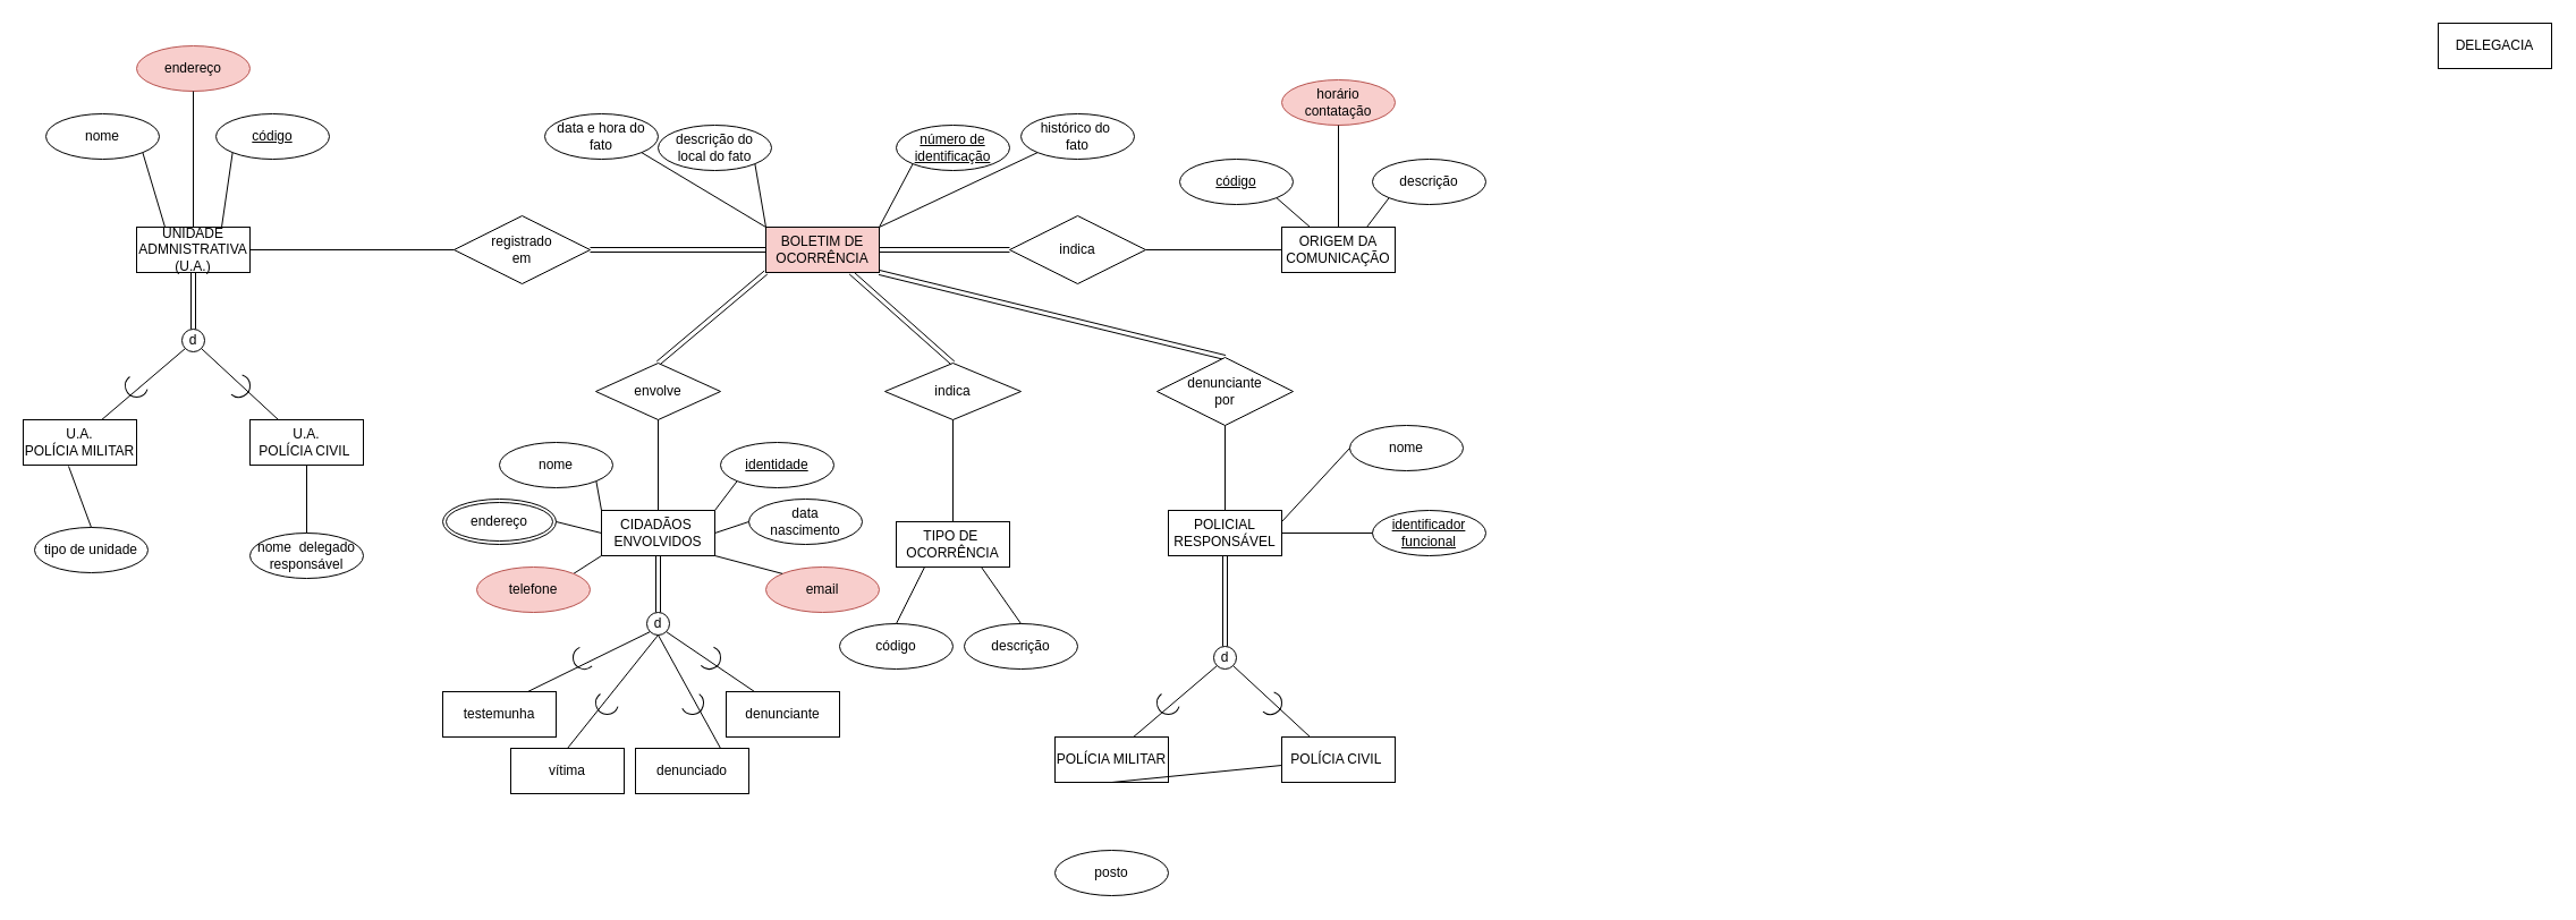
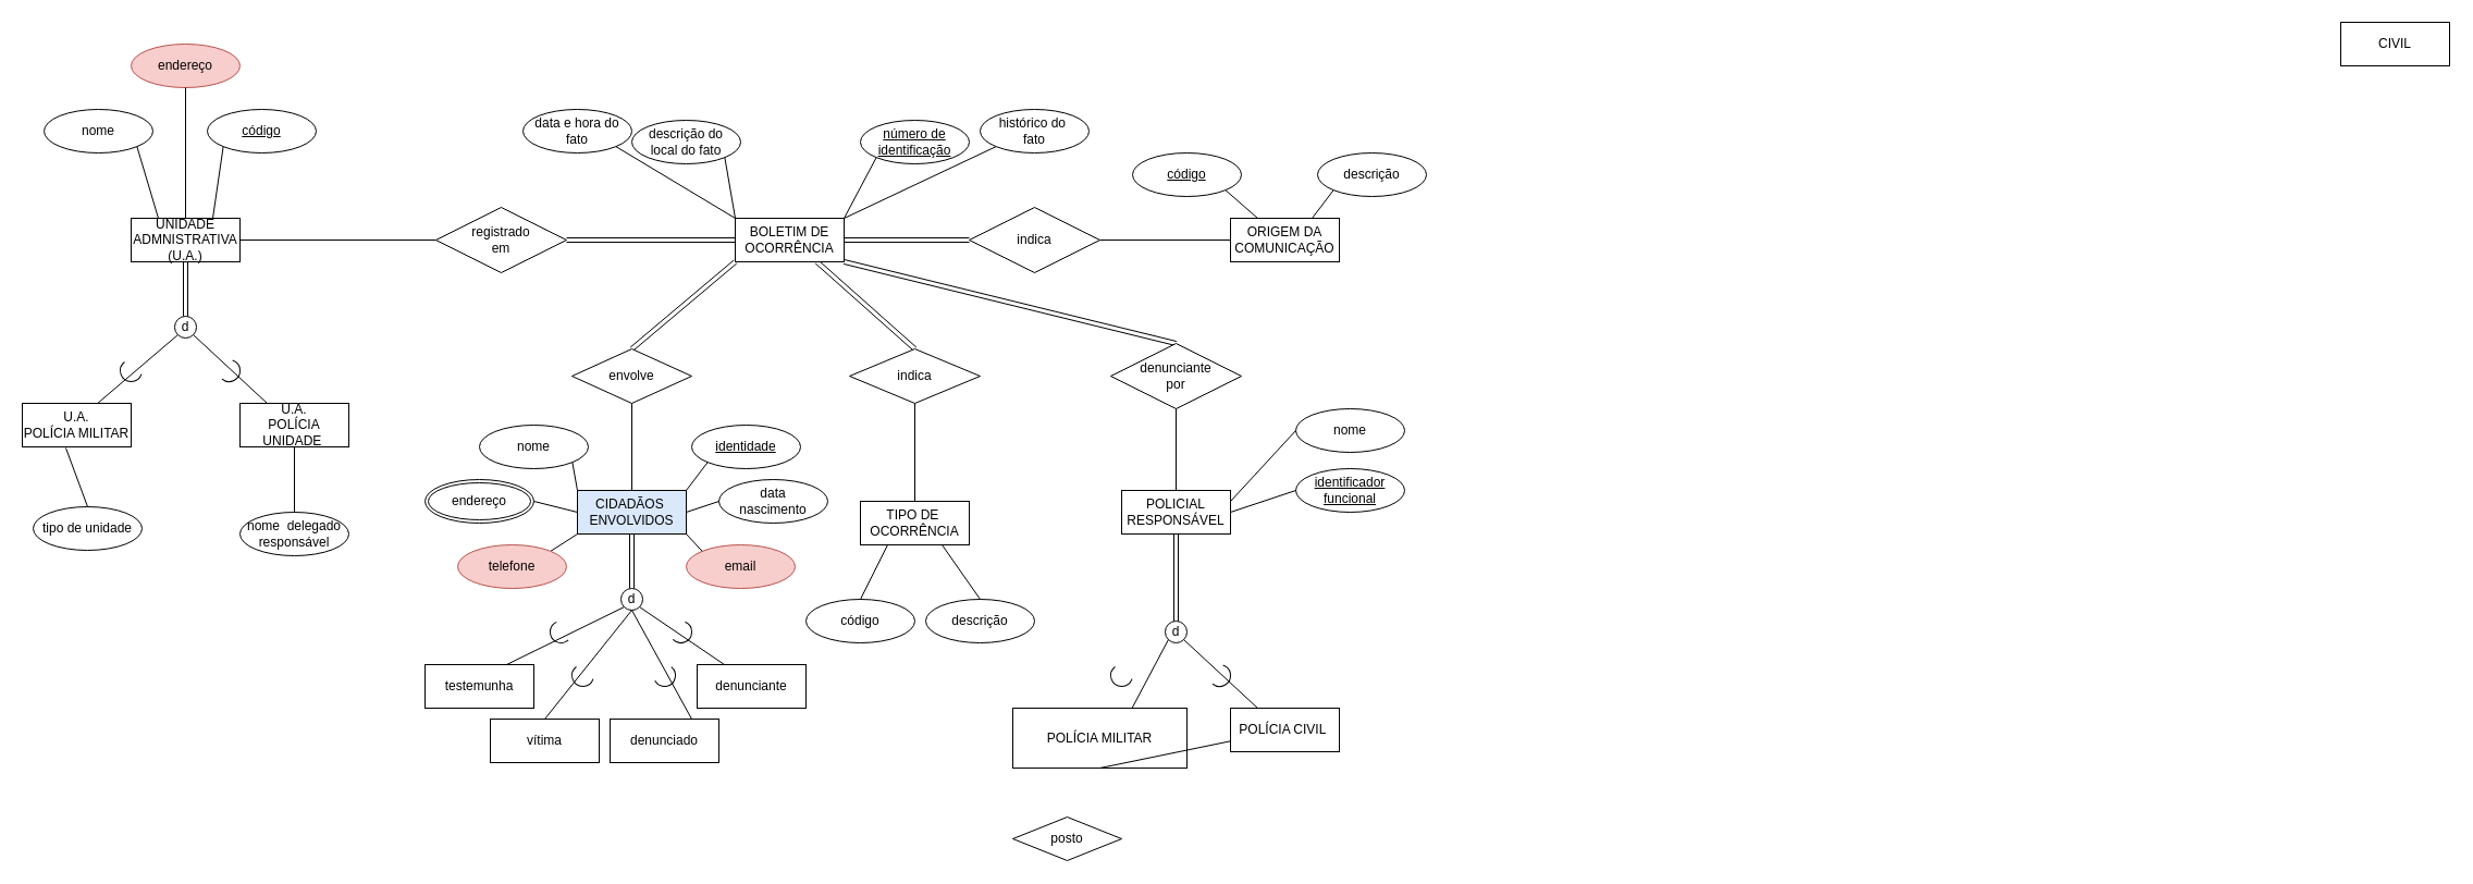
- <mxCell id="11" value="DELEGACIA" style="whiteSpace=wrap;html=1;align=center;" vertex="1" parent="1"><mxGeometry x="2150" y="20" width="100" height="40" as="geometry" /></mxCell>
+ <mxCell id="11" value="CIVIL" style="whiteSpace=wrap;html=1;align=center;" vertex="1" parent="1"><mxGeometry x="2150" y="20" width="100" height="40" as="geometry" /></mxCell>
- <mxCell id="95" value="horário&lt;br&gt;contatação" style="ellipse;whiteSpace=wrap;html=1;align=center;fillColor=#f8cecc;strokeColor=#b85450;" vertex="1" parent="1"><mxGeometry x="1130" y="70" width="100" height="40" as="geometry" /></mxCell>
- <mxCell id="96" value="" style="endArrow=none;html=1;rounded=0;exitX=0.5;exitY=0;exitDx=0;exitDy=0;entryX=0.5;entryY=1;entryDx=0;entryDy=0;" edge="1" parent="1" source="12" target="95"><mxGeometry relative="1" as="geometry"><mxPoint x="1215" y="210" as="sourcePoint" /><mxPoint x="1264.645" y="184.142" as="targetPoint" /></mxGeometry></mxCell>
- <mxCell id="6" value="BOLETIM DE&lt;br&gt;OCORRÊNCIA" style="whiteSpace=wrap;html=1;align=center;fillColor=#f8cecc;" vertex="1" parent="1"><mxGeometry x="675" y="200" width="100" height="40" as="geometry" /></mxCell>
+ <mxCell id="6" value="BOLETIM DE&lt;br&gt;OCORRÊNCIA" style="whiteSpace=wrap;html=1;align=center;" vertex="1" parent="1"><mxGeometry x="675" y="200" width="100" height="40" as="geometry" /></mxCell>
- <mxCell id="39" value="U.A.&lt;br&gt;POLÍCIA CIVIL&amp;nbsp;" style="whiteSpace=wrap;html=1;align=center;" vertex="1" parent="1"><mxGeometry x="220" y="370" width="100" height="40" as="geometry" /></mxCell>
+ <mxCell id="39" value="U.A.&lt;br&gt;POLÍCIA UNIDADE&amp;nbsp;" style="whiteSpace=wrap;html=1;align=center;" vertex="1" parent="1"><mxGeometry x="220" y="370" width="100" height="40" as="geometry" /></mxCell>
- <mxCell id="16" value="CIDADÃOS&amp;nbsp;&lt;br&gt;ENVOLVIDOS" style="whiteSpace=wrap;html=1;align=center;" vertex="1" parent="1"><mxGeometry x="530" y="450" width="100" height="40" as="geometry" /></mxCell>
+ <mxCell id="16" value="CIDADÃOS&amp;nbsp;&lt;br&gt;ENVOLVIDOS" style="whiteSpace=wrap;html=1;align=center;fillColor=#dae8fc;" vertex="1" parent="1"><mxGeometry x="530" y="450" width="100" height="40" as="geometry" /></mxCell>
- <mxCell id="71" value="&lt;u&gt;identificador&lt;/u&gt;&lt;br&gt;&lt;u&gt;funcional&lt;/u&gt;" style="ellipse;whiteSpace=wrap;html=1;align=center;" vertex="1" parent="1"><mxGeometry x="1210" y="450" width="100" height="40" as="geometry" /></mxCell>
+ <mxCell id="71" value="&lt;u&gt;identificador&lt;/u&gt;&lt;br&gt;&lt;u&gt;funcional&lt;/u&gt;" style="ellipse;whiteSpace=wrap;html=1;align=center;" vertex="1" parent="1"><mxGeometry x="1190" y="430" width="100" height="40" as="geometry" /></mxCell>
- <mxCell id="99" value="email" style="ellipse;whiteSpace=wrap;html=1;align=center;fillColor=#f8cecc;strokeColor=#b85450;" vertex="1" parent="1"><mxGeometry x="675" y="500" width="100" height="40" as="geometry" /></mxCell>
+ <mxCell id="99" value="email" style="ellipse;whiteSpace=wrap;html=1;align=center;fillColor=#f8cecc;strokeColor=#b85450;" vertex="1" parent="1"><mxGeometry x="630" y="500" width="100" height="40" as="geometry" /></mxCell>
- <mxCell id="78" value="POLÍCIA MILITAR" style="whiteSpace=wrap;html=1;align=center;" vertex="1" parent="1"><mxGeometry x="930" y="650" width="100" height="40" as="geometry" /></mxCell>
+ <mxCell id="78" value="POLÍCIA MILITAR" style="whiteSpace=wrap;html=1;align=center;" vertex="1" parent="1"><mxGeometry x="930" y="650" width="160" height="55" as="geometry" /></mxCell>
- <mxCell id="82" value="posto" style="ellipse;whiteSpace=wrap;html=1;align=center;" vertex="1" parent="1"><mxGeometry x="930" y="750" width="100" height="40" as="geometry" /></mxCell>
+ <mxCell id="82" value="posto" style="rhombus;whiteSpace=wrap;html=1;align=center;" vertex="1" parent="1"><mxGeometry x="930" y="750" width="100" height="40" as="geometry" /></mxCell>
